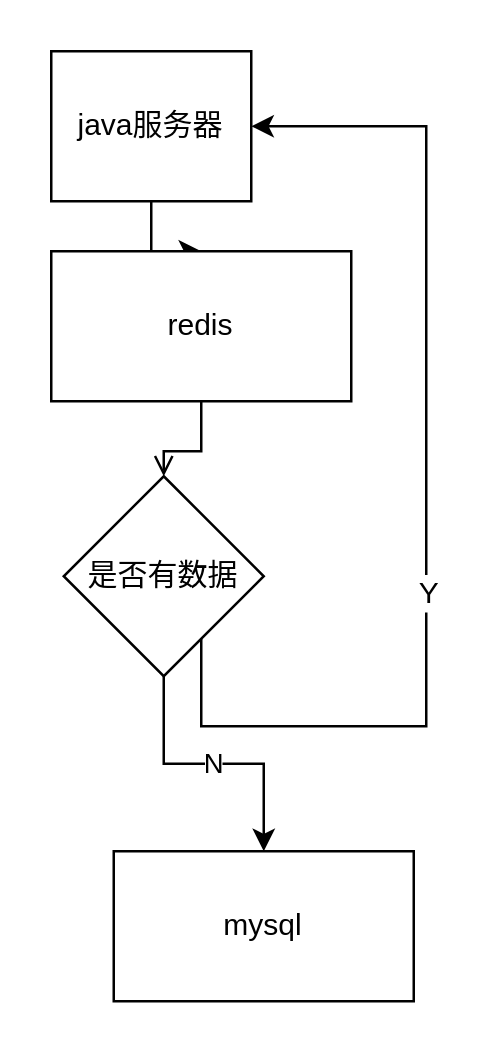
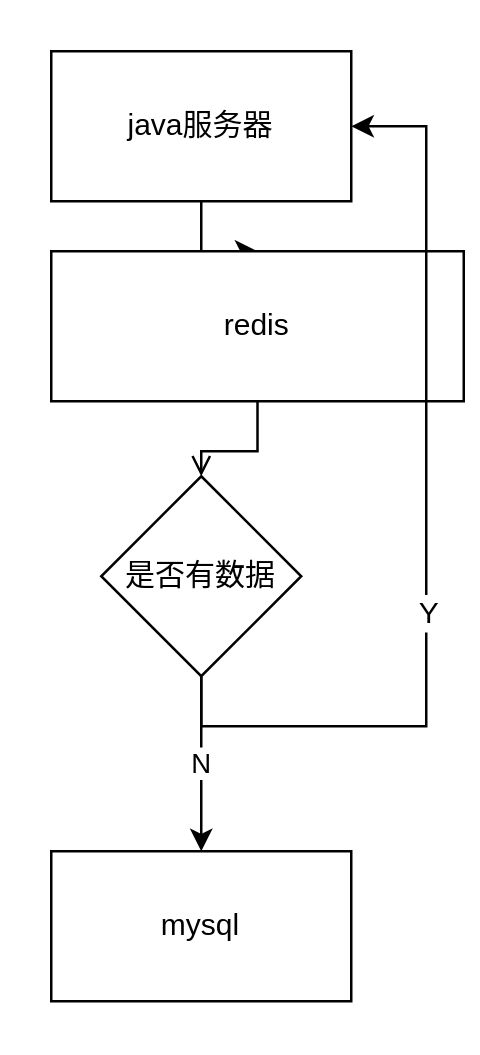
- <mxCell id="3" value="java服务器" style="rounded=0;whiteSpace=wrap;html=1;" vertex="1" parent="1"><mxGeometry x="20" y="20" width="80" height="60" as="geometry" /></mxCell>
+ <mxCell id="3" value="java服务器" style="rounded=0;whiteSpace=wrap;html=1;" vertex="1" parent="1"><mxGeometry x="20" y="20" width="120" height="60" as="geometry" /></mxCell>
- <mxCell id="6" value="redis" style="rounded=0;whiteSpace=wrap;html=1;" vertex="1" parent="1"><mxGeometry x="20" y="100" width="120" height="60" as="geometry" /></mxCell>
+ <mxCell id="6" value="redis" style="rounded=0;whiteSpace=wrap;html=1;" vertex="1" parent="1"><mxGeometry x="20" y="100" width="165" height="60" as="geometry" /></mxCell>
- <mxCell id="10" value="是否有数据" style="rhombus;whiteSpace=wrap;html=1;" vertex="1" parent="1"><mxGeometry x="25" y="190" width="80" height="80" as="geometry" /></mxCell>
+ <mxCell id="10" value="是否有数据" style="rhombus;whiteSpace=wrap;html=1;" vertex="1" parent="1"><mxGeometry x="40" y="190" width="80" height="80" as="geometry" /></mxCell>
- <mxCell id="4" value="mysql" style="rounded=0;whiteSpace=wrap;html=1;" vertex="1" parent="1"><mxGeometry x="45" y="340" width="120" height="60" as="geometry" /></mxCell>
+ <mxCell id="4" value="mysql" style="rounded=0;whiteSpace=wrap;html=1;" vertex="1" parent="1"><mxGeometry x="20" y="340" width="120" height="60" as="geometry" /></mxCell>
